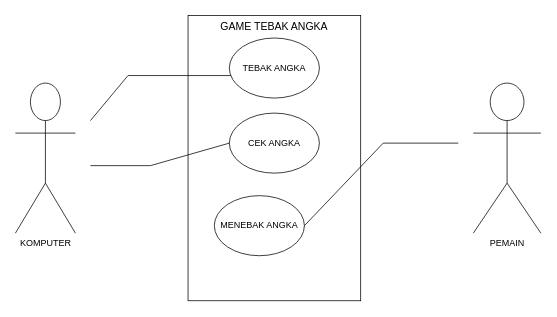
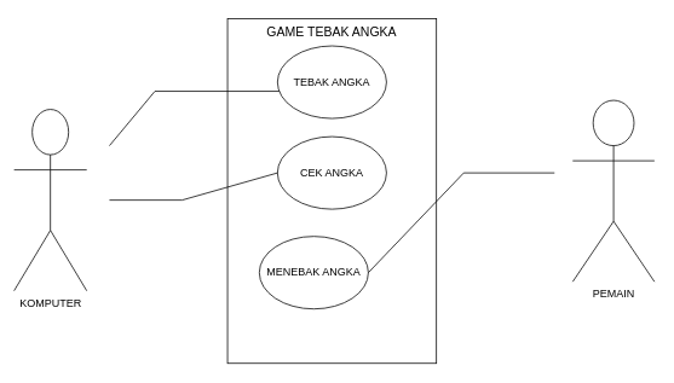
- <mxCell id="3" value="KOMPUTER" style="shape=umlActor;verticalLabelPosition=bottom;verticalAlign=top;html=1;outlineConnect=0;" vertex="1" parent="1"><mxGeometry x="20" y="110" width="80" height="200" as="geometry" /></mxCell>
+ <mxCell id="3" value="KOMPUTER" style="shape=umlActor;verticalLabelPosition=bottom;verticalAlign=top;html=1;outlineConnect=0;" vertex="1" parent="1"><mxGeometry x="15" y="120" width="80" height="200" as="geometry" /></mxCell>
